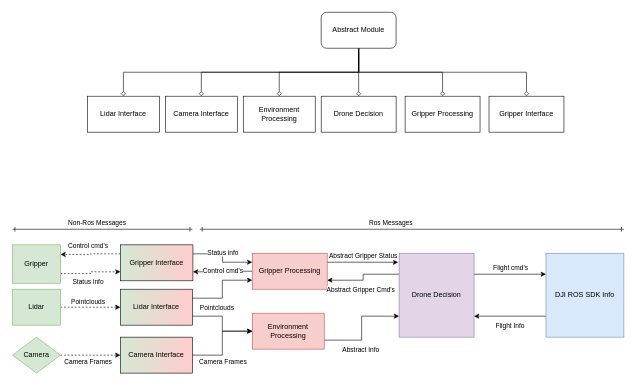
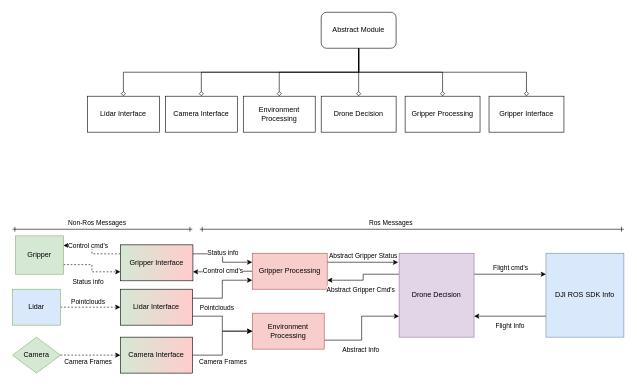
- <mxCell id="42" value="Gripper" style="rounded=0;whiteSpace=wrap;html=1;fillColor=#d5e8d4;strokeColor=#82b366;" parent="1" vertex="1"><mxGeometry x="20" y="408" width="80" height="64" as="geometry" /></mxCell>
+ <mxCell id="42" value="Gripper" style="rounded=0;whiteSpace=wrap;html=1;fillColor=#d5e8d4;strokeColor=#82b366;" parent="1" vertex="1"><mxGeometry x="25" y="393" width="80" height="64" as="geometry" /></mxCell>
- <mxCell id="40" value="Lidar" style="rounded=0;whiteSpace=wrap;html=1;fillColor=#d5e8d4;strokeColor=#82b366;" parent="1" vertex="1"><mxGeometry x="20" y="482" width="80" height="60" as="geometry" /></mxCell>
+ <mxCell id="40" value="Lidar" style="rounded=0;whiteSpace=wrap;html=1;fillColor=#dae8fc;strokeColor=#82b366;" parent="1" vertex="1"><mxGeometry x="20" y="482" width="80" height="60" as="geometry" /></mxCell>
